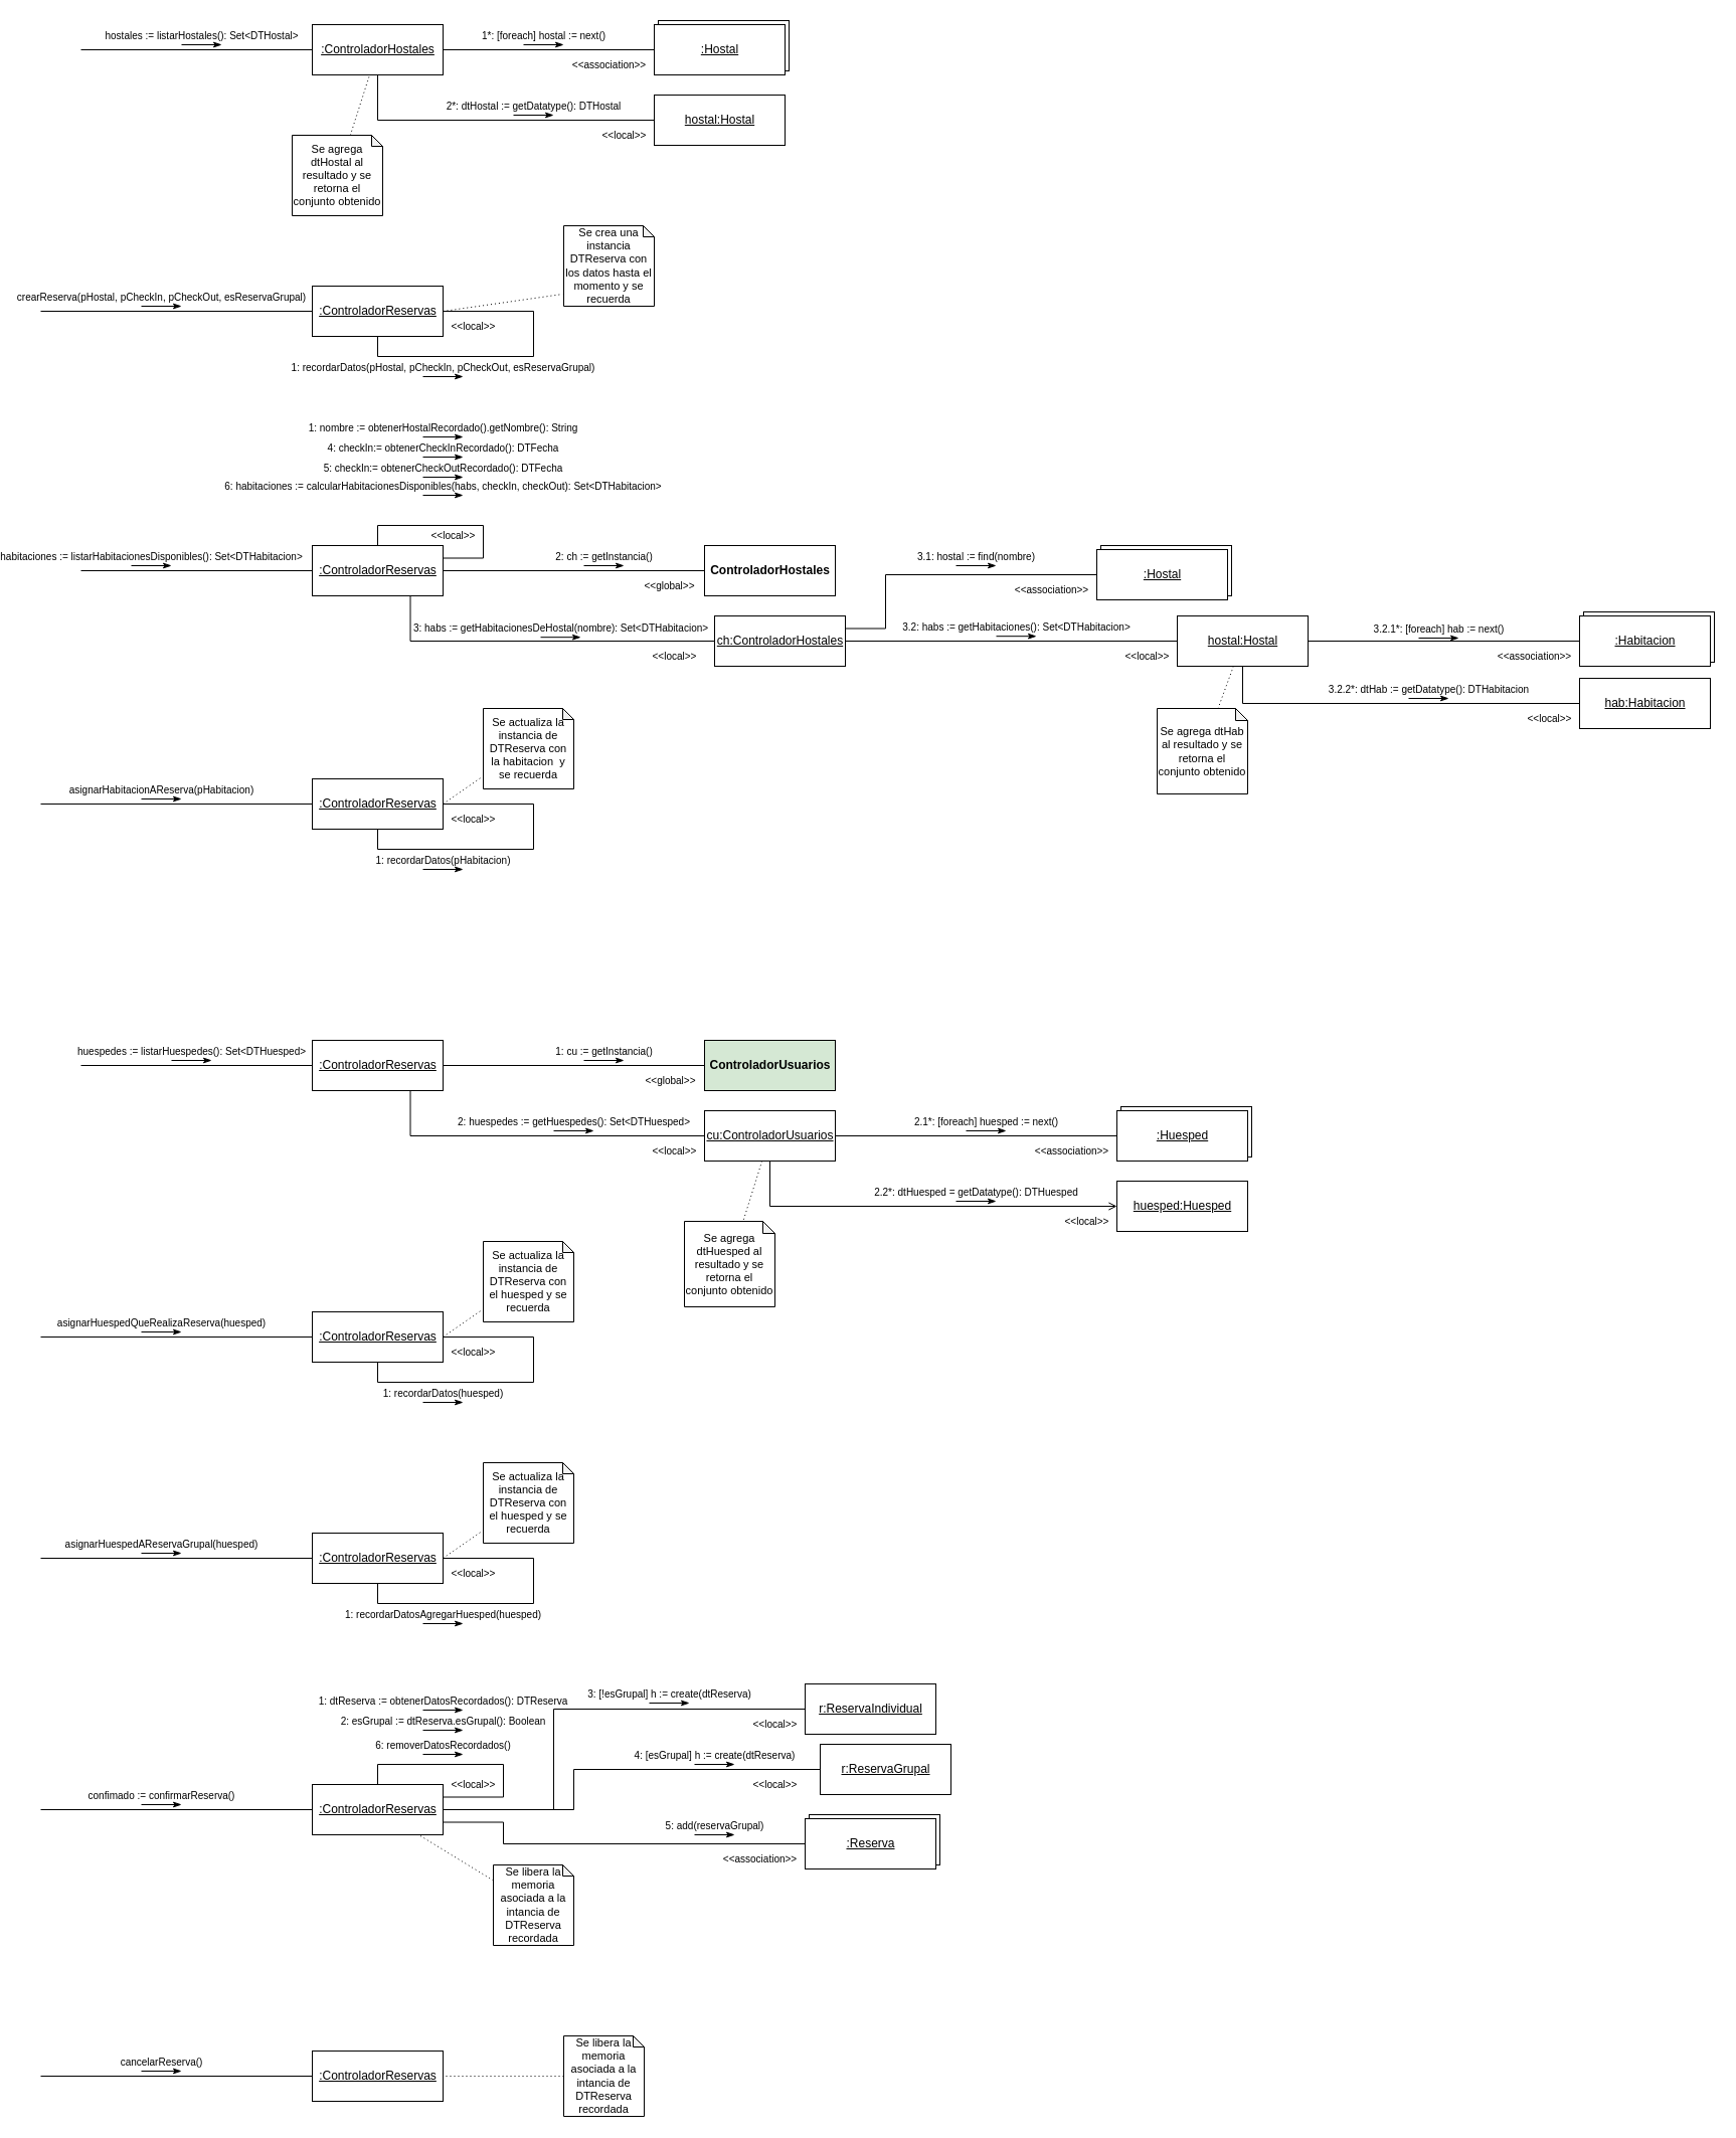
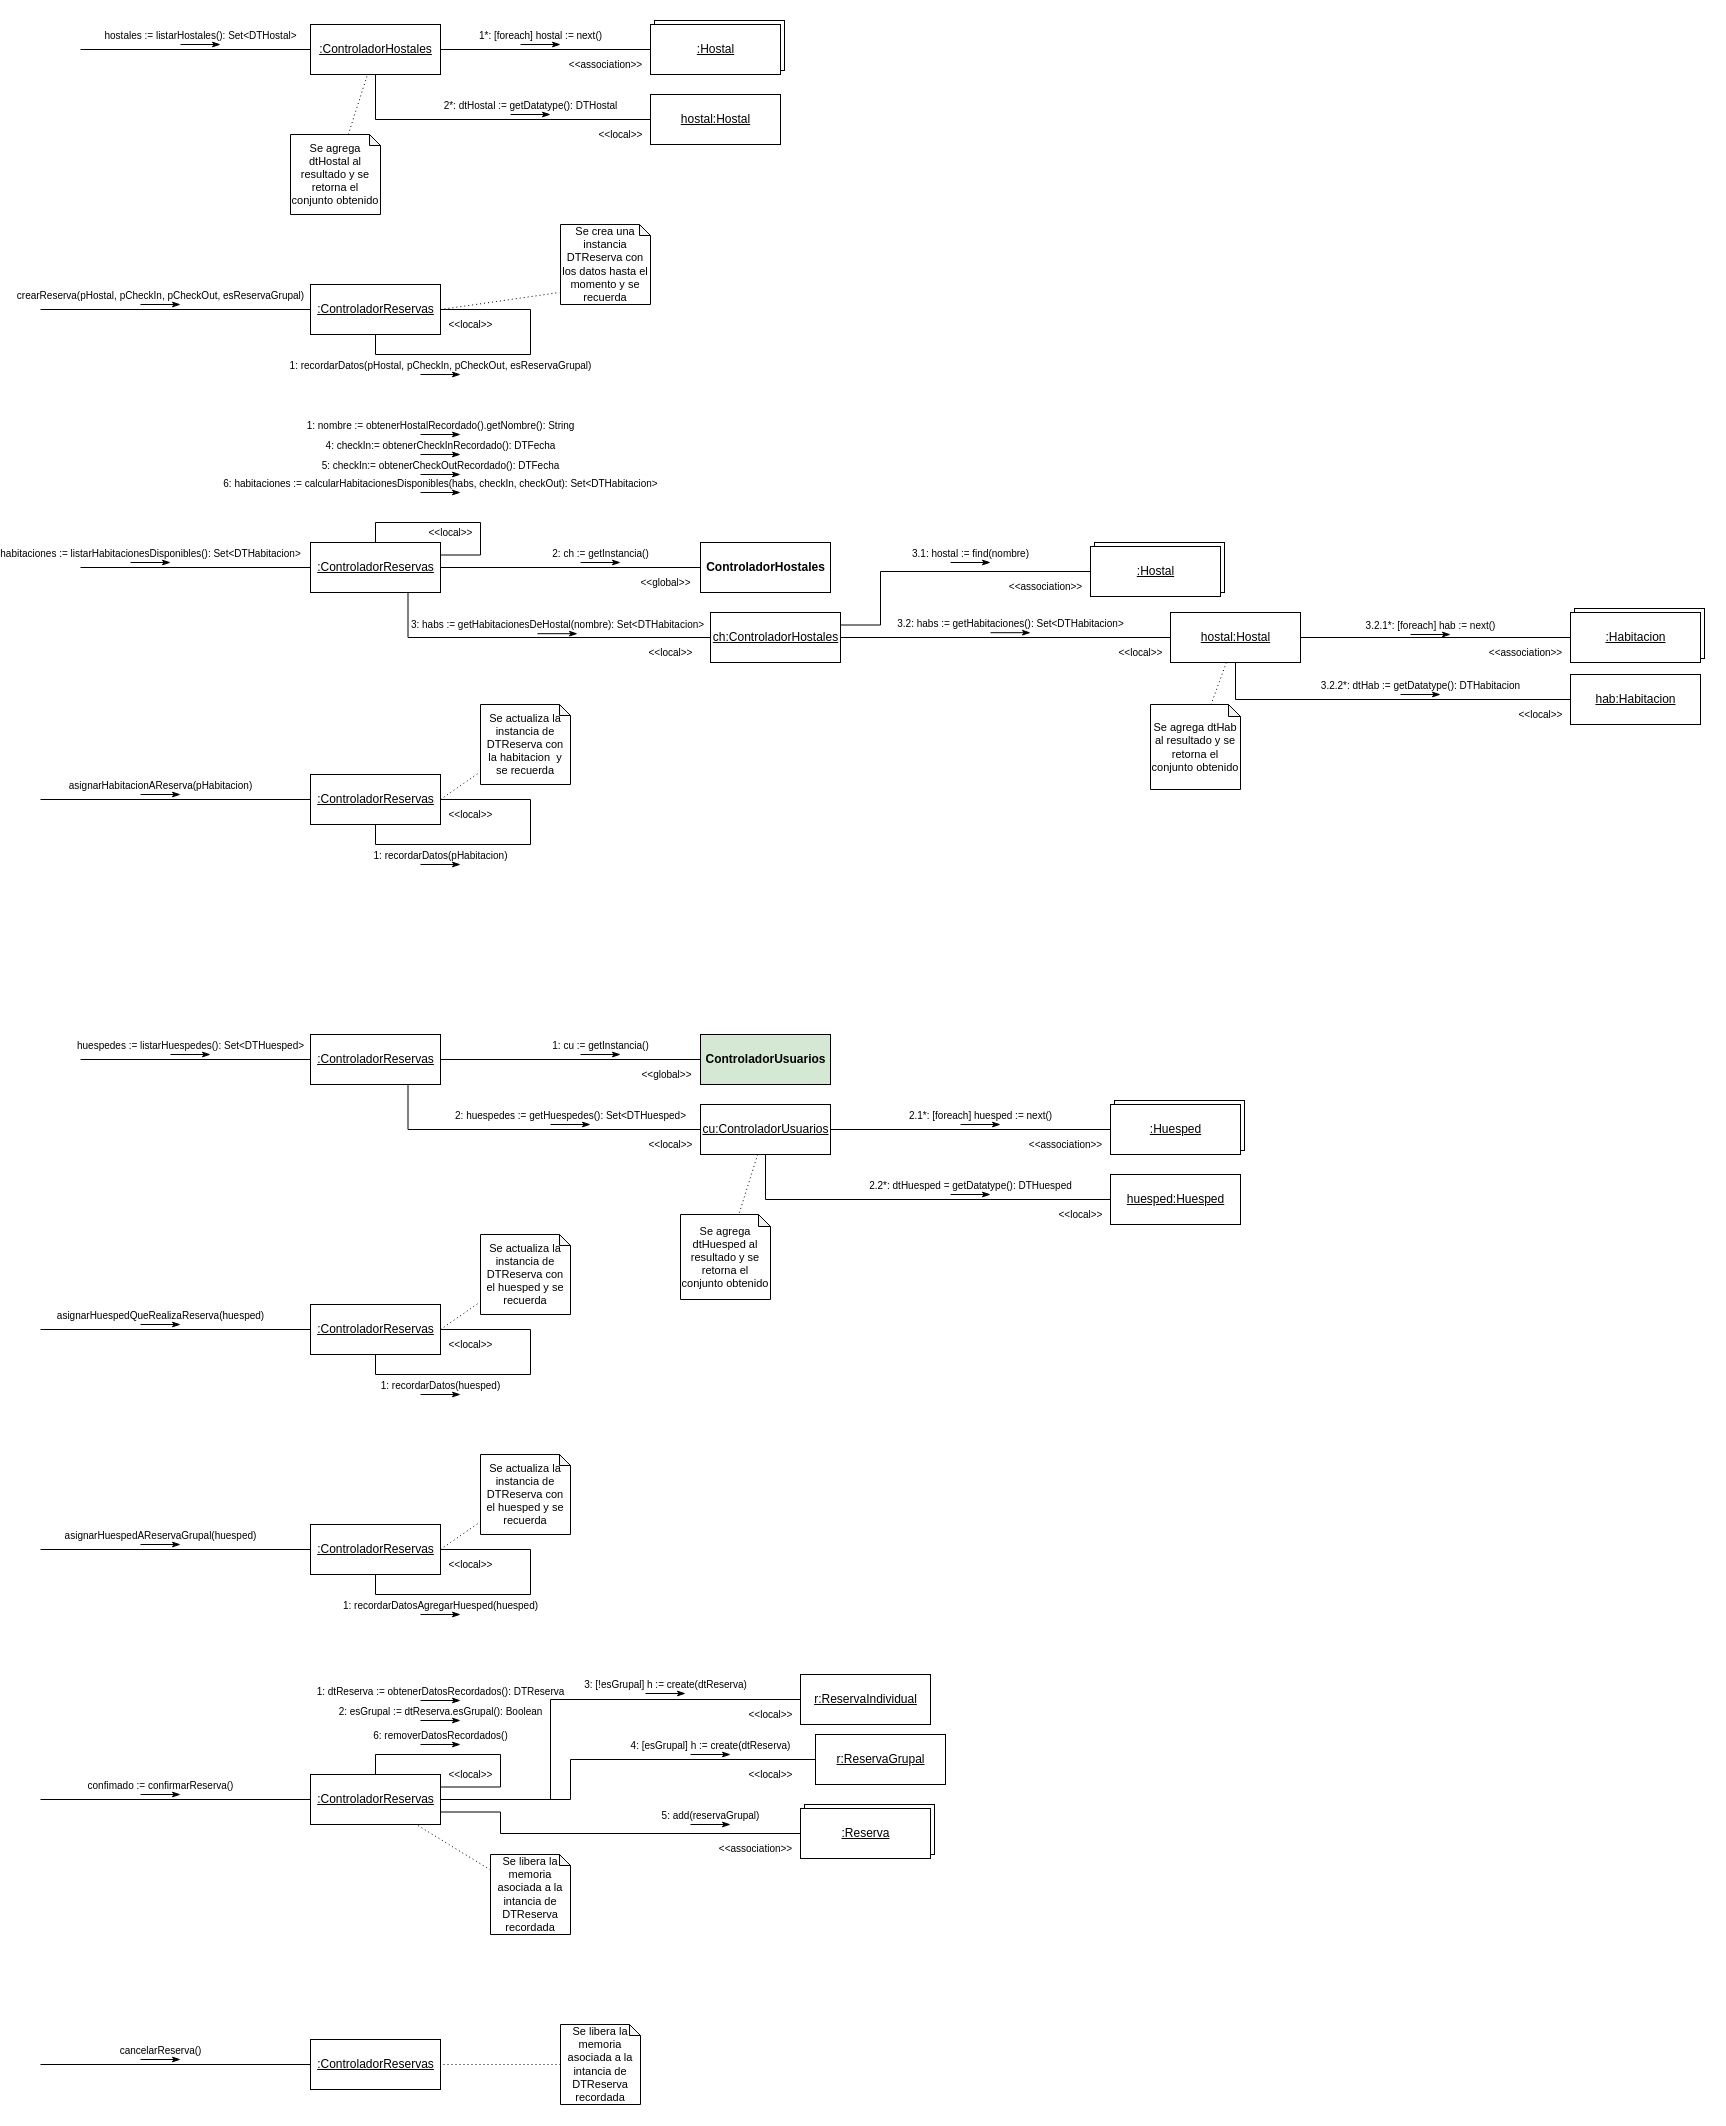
- <mxCell id="53" style="edgeStyle=orthogonalEdgeStyle;rounded=0;orthogonalLoop=1;jettySize=auto;html=1;endArrow=open;endFill=0;" edge="1" parent="1" source="54" target="136"><mxGeometry relative="1" as="geometry"><Array as="points"><mxPoint x="745" y="1199" /></Array></mxGeometry></mxCell>
+ <mxCell id="53" style="edgeStyle=orthogonalEdgeStyle;rounded=0;orthogonalLoop=1;jettySize=auto;html=1;endArrow=none;endFill=0;" edge="1" parent="1" source="54" target="136"><mxGeometry relative="1" as="geometry"><Array as="points"><mxPoint x="745" y="1199" /></Array></mxGeometry></mxCell>
